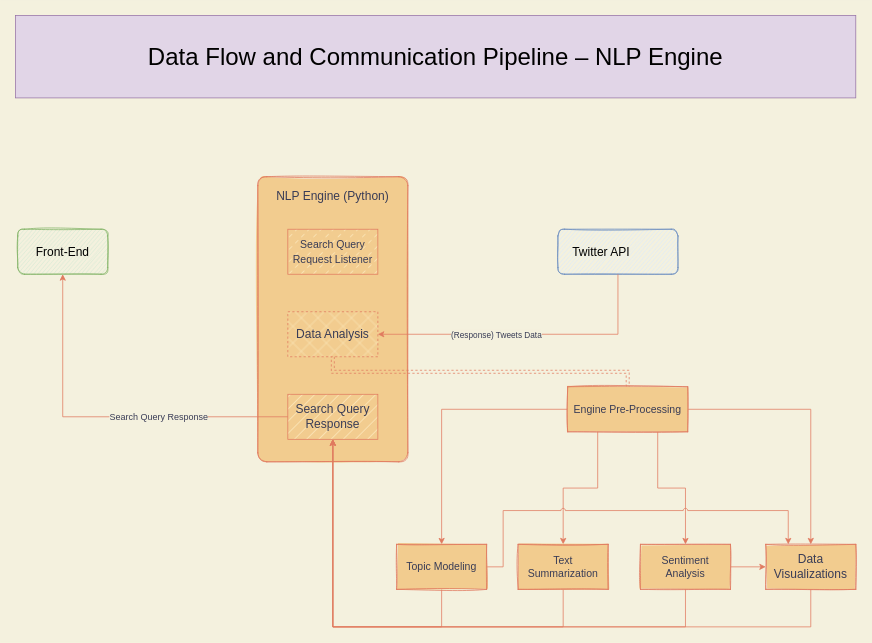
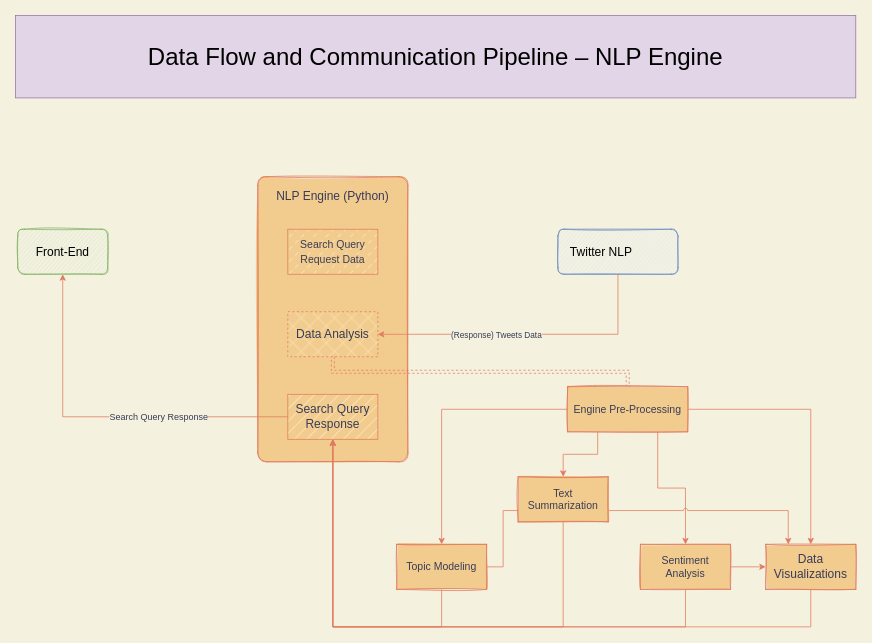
- <mxCell id="5" value="&lt;font style=&quot;font-size: 14px;&quot;&gt;Search Query Request Listener&lt;/font&gt;" style="rounded=0;whiteSpace=wrap;html=1;fontSize=16;fillColor=#FFF2CC;strokeColor=#E07A5F;fontColor=#393C56;fillStyle=dashed;" vertex="1" parent="1"><mxGeometry x="383" y="305" width="120" height="60" as="geometry" /></mxCell>
+ <mxCell id="5" value="&lt;font style=&quot;font-size: 14px;&quot;&gt;Search Query Request Data&lt;/font&gt;" style="rounded=0;whiteSpace=wrap;html=1;fontSize=16;fillColor=#FFF2CC;strokeColor=#E07A5F;fontColor=#393C56;fillStyle=dashed;" vertex="1" parent="1"><mxGeometry x="383" y="305" width="120" height="60" as="geometry" /></mxCell>
- <mxCell id="3" value="&lt;font style=&quot;font-size: 16px;&quot;&gt;Twitter API&amp;nbsp; &amp;nbsp; &amp;nbsp; &amp;nbsp; &amp;nbsp;&amp;nbsp;&lt;/font&gt;" style="rounded=1;whiteSpace=wrap;html=1;fillColor=#dae8fc;strokeColor=#6c8ebf;sketch=1;glass=0;" vertex="1" parent="1"><mxGeometry x="743" y="305" width="160" height="60" as="geometry" /></mxCell>
+ <mxCell id="3" value="&lt;font style=&quot;font-size: 16px;&quot;&gt;Twitter NLP&amp;nbsp; &amp;nbsp; &amp;nbsp; &amp;nbsp; &amp;nbsp;&amp;nbsp;&lt;/font&gt;" style="rounded=1;whiteSpace=wrap;html=1;fillColor=#dae8fc;strokeColor=#6c8ebf;sketch=1;glass=0;" vertex="1" parent="1"><mxGeometry x="743" y="305" width="160" height="60" as="geometry" /></mxCell>
- <mxCell id="24" value="Text Summarization" style="rounded=0;whiteSpace=wrap;html=1;fillColor=#F2CC8F;strokeColor=#E07A5F;fontColor=#393C56;fontSize=14;fillStyle=solid;sketch=1;" vertex="1" parent="1"><mxGeometry x="690" y="725" width="120" height="60" as="geometry" /></mxCell>
+ <mxCell id="24" value="Text Summarization" style="rounded=0;whiteSpace=wrap;html=1;fillColor=#F2CC8F;strokeColor=#E07A5F;fontColor=#393C56;fontSize=14;fillStyle=solid;sketch=1;" vertex="1" parent="1"><mxGeometry x="690" y="635" width="120" height="60" as="geometry" /></mxCell>
